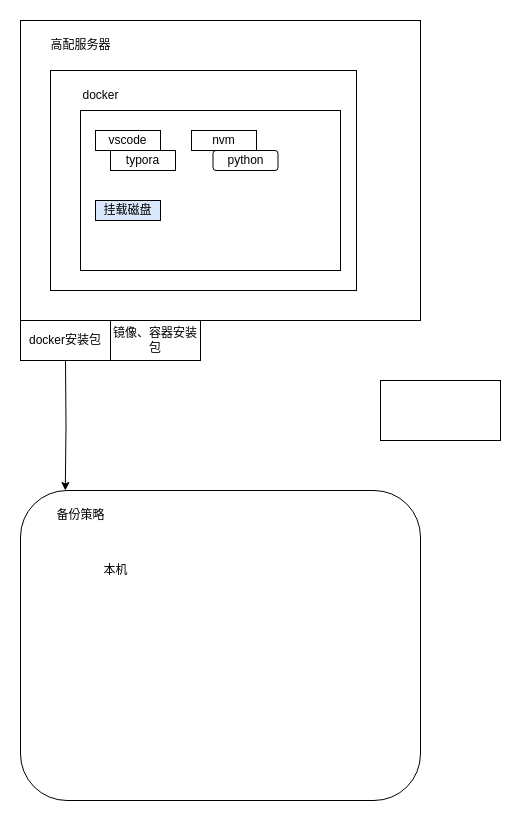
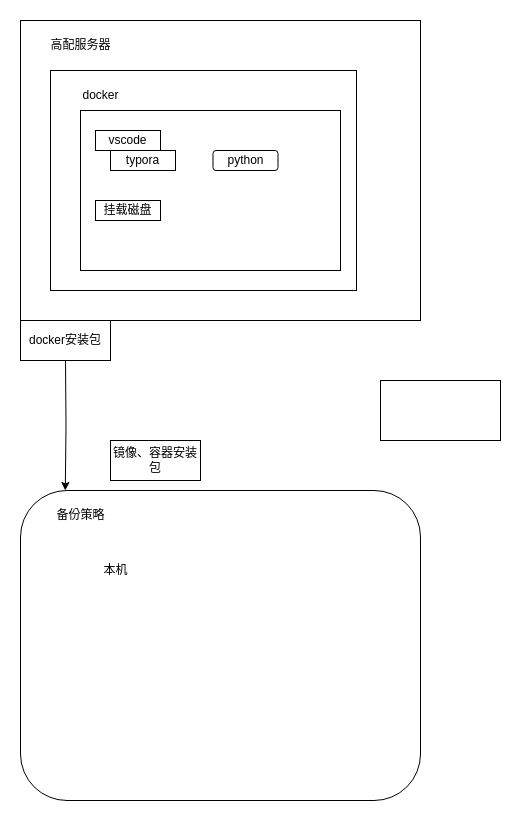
- <mxCell id="13" value="nvm" style="rounded=0;whiteSpace=wrap;html=1;" parent="1" vertex="1"><mxGeometry x="191" y="130" width="65" height="20" as="geometry" /></mxCell>
- <mxCell id="16" value="挂载磁盘" style="rounded=0;whiteSpace=wrap;html=1;fillColor=#dae8fc;" parent="1" vertex="1"><mxGeometry x="95" y="200" width="65" height="20" as="geometry" /></mxCell>
+ <mxCell id="16" value="挂载磁盘" style="rounded=0;whiteSpace=wrap;html=1;" parent="1" vertex="1"><mxGeometry x="95" y="200" width="65" height="20" as="geometry" /></mxCell>
- <mxCell id="18" value="镜像、容器安装包" style="rounded=0;whiteSpace=wrap;html=1;" parent="1" vertex="1"><mxGeometry x="110" y="320" width="90" height="40" as="geometry" /></mxCell>
+ <mxCell id="18" value="镜像、容器安装包" style="rounded=0;whiteSpace=wrap;html=1;" parent="1" vertex="1"><mxGeometry x="110" y="440" width="90" height="40" as="geometry" /></mxCell>
